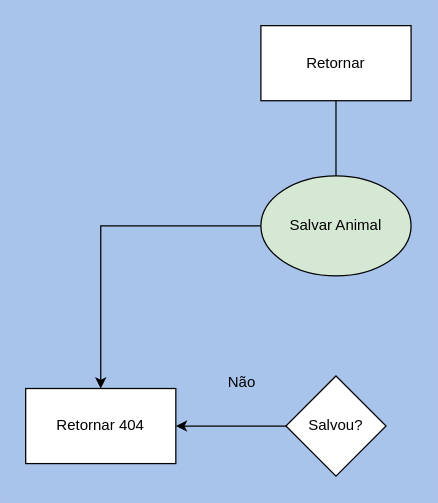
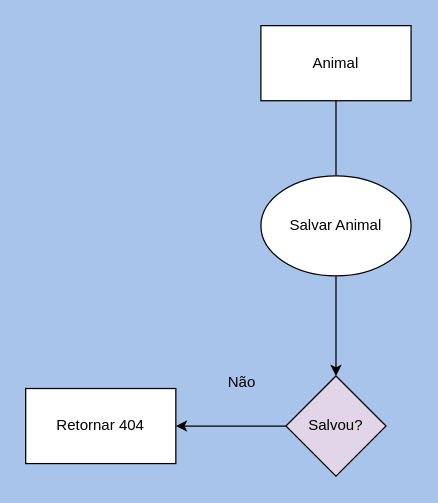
- <mxCell id="5" value="Retornar" style="rounded=0;whiteSpace=wrap;html=1;" parent="1" vertex="1"><mxGeometry x="208" y="20" width="120" height="60" as="geometry" /></mxCell>
+ <mxCell id="5" value="Animal" style="rounded=0;whiteSpace=wrap;html=1;" parent="1" vertex="1"><mxGeometry x="208" y="20" width="120" height="60" as="geometry" /></mxCell>
- <mxCell id="2" value="" style="edgeStyle=orthogonalEdgeStyle;rounded=0;orthogonalLoop=1;jettySize=auto;html=1;" parent="1" source="3" target="8" edge="1"><mxGeometry relative="1" as="geometry" /></mxCell>
+ <mxCell id="2" value="" style="edgeStyle=orthogonalEdgeStyle;rounded=0;orthogonalLoop=1;jettySize=auto;html=1;" parent="1" source="3" target="7" edge="1"><mxGeometry relative="1" as="geometry" /></mxCell>
- <mxCell id="3" value="Salvar Animal" style="ellipse;whiteSpace=wrap;html=1;fillColor=#d5e8d4;" parent="1" vertex="1"><mxGeometry x="208" y="140" width="120" height="80" as="geometry" /></mxCell>
+ <mxCell id="3" value="Salvar Animal" style="ellipse;whiteSpace=wrap;html=1;" parent="1" vertex="1"><mxGeometry x="208" y="140" width="120" height="80" as="geometry" /></mxCell>
- <mxCell id="7" value="Salvou?" style="rhombus;whiteSpace=wrap;html=1;" parent="1" vertex="1"><mxGeometry x="228" y="300" width="80" height="80" as="geometry" /></mxCell>
+ <mxCell id="7" value="Salvou?" style="rhombus;whiteSpace=wrap;html=1;fillColor=#e1d5e7;" parent="1" vertex="1"><mxGeometry x="228" y="300" width="80" height="80" as="geometry" /></mxCell>
